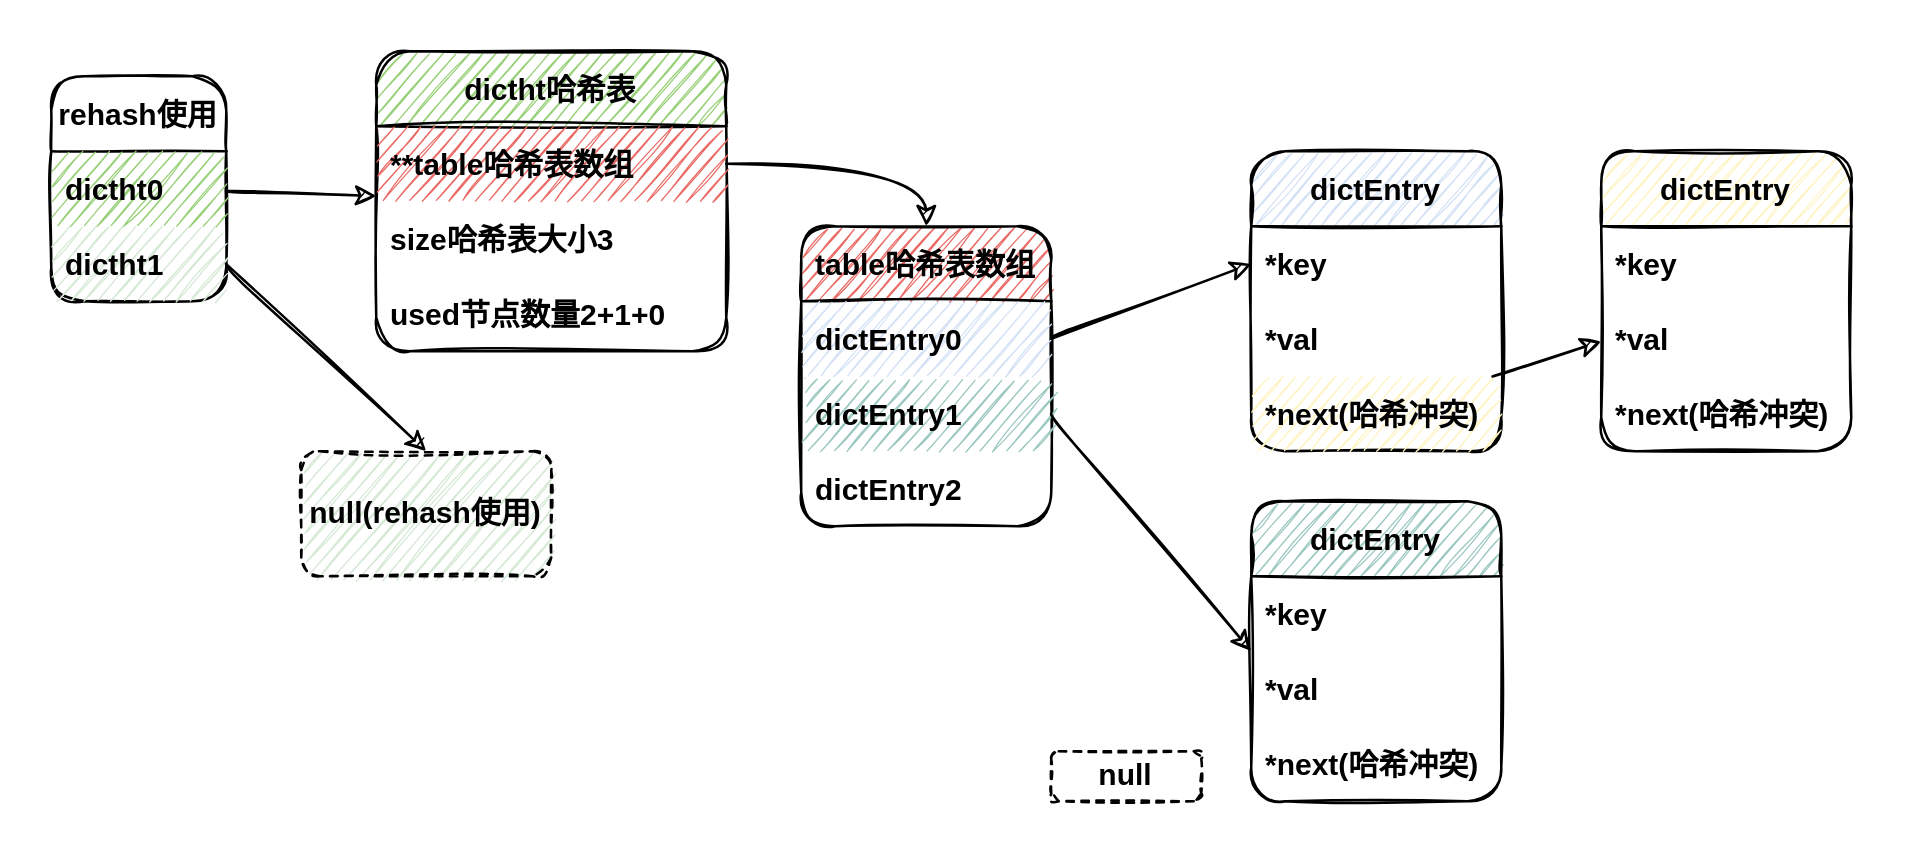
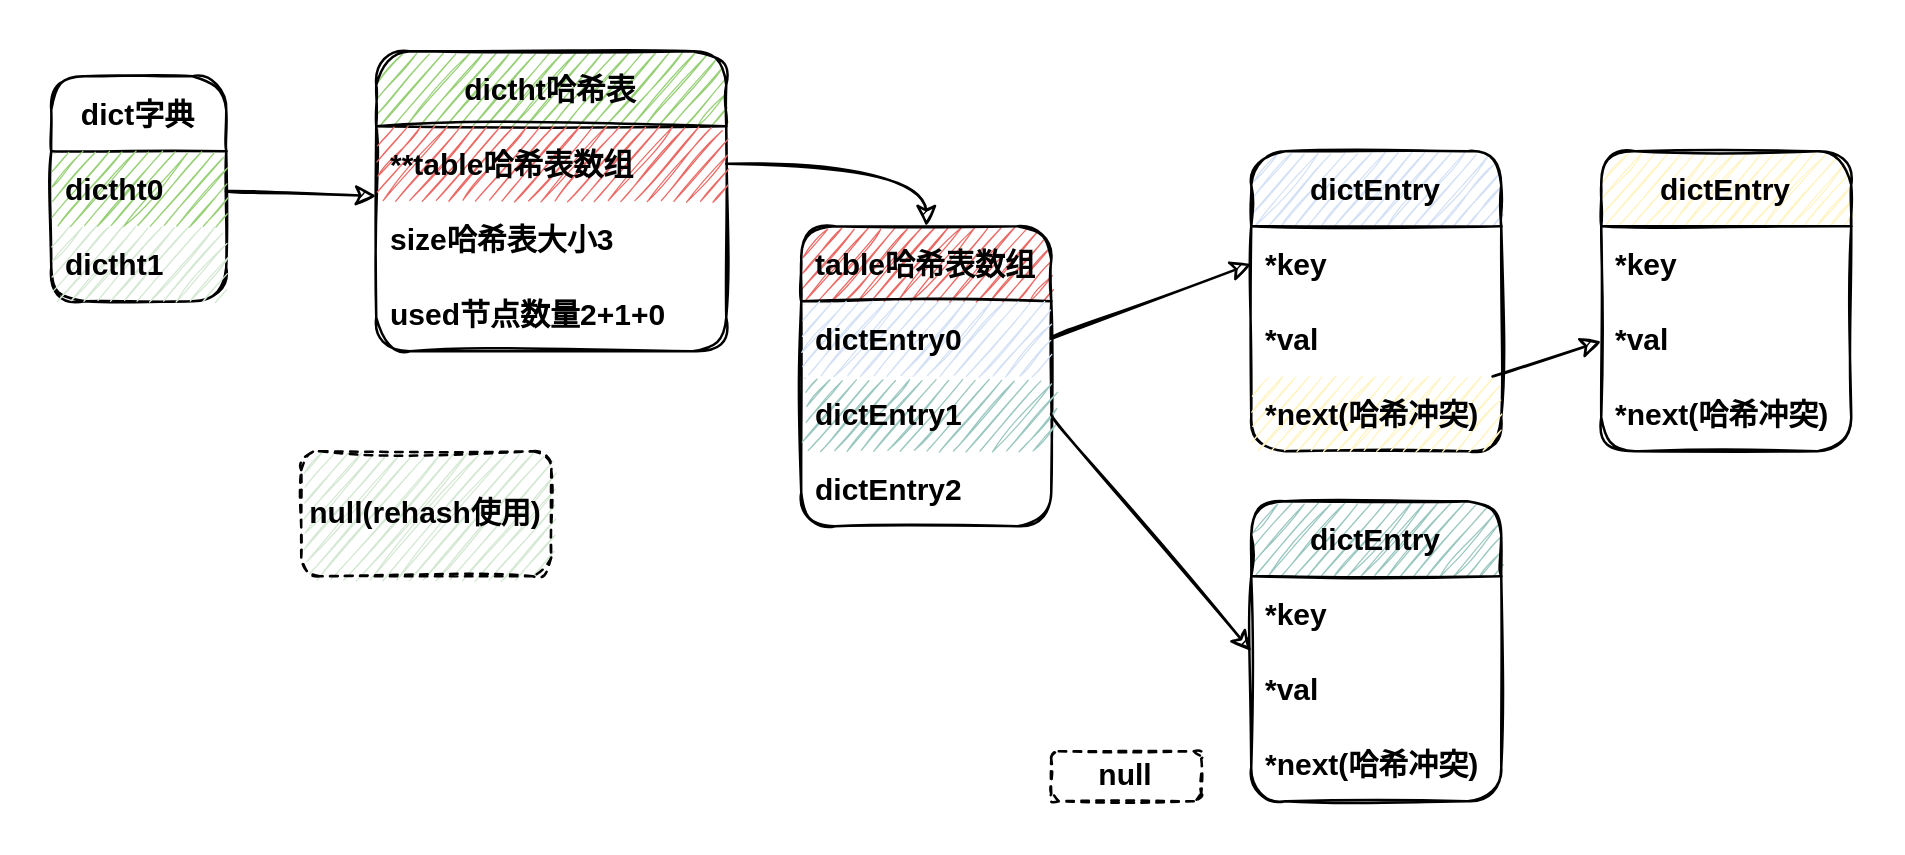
- <mxCell id="26" value="rehash使用" style="swimlane;fontStyle=1;childLayout=stackLayout;horizontal=1;startSize=30;horizontalStack=0;resizeParent=1;resizeParentMax=0;resizeLast=0;collapsible=1;marginBottom=0;rounded=1;sketch=1;" parent="1" vertex="1"><mxGeometry x="20" y="30" width="70" height="90" as="geometry" /></mxCell>
+ <mxCell id="26" value="dict字典" style="swimlane;fontStyle=1;childLayout=stackLayout;horizontal=1;startSize=30;horizontalStack=0;resizeParent=1;resizeParentMax=0;resizeLast=0;collapsible=1;marginBottom=0;rounded=1;sketch=1;" parent="1" vertex="1"><mxGeometry x="20" y="30" width="70" height="90" as="geometry" /></mxCell>
- <mxCell id="30" style="rounded=1;orthogonalLoop=1;jettySize=auto;html=1;entryX=0.5;entryY=0;entryDx=0;entryDy=0;exitX=1;exitY=0.5;exitDx=0;exitDy=0;curved=1;sketch=1;fontStyle=1" parent="1" source="28" target="31" edge="1"><mxGeometry relative="1" as="geometry"><mxPoint x="140" y="190" as="targetPoint" /></mxGeometry></mxCell>
